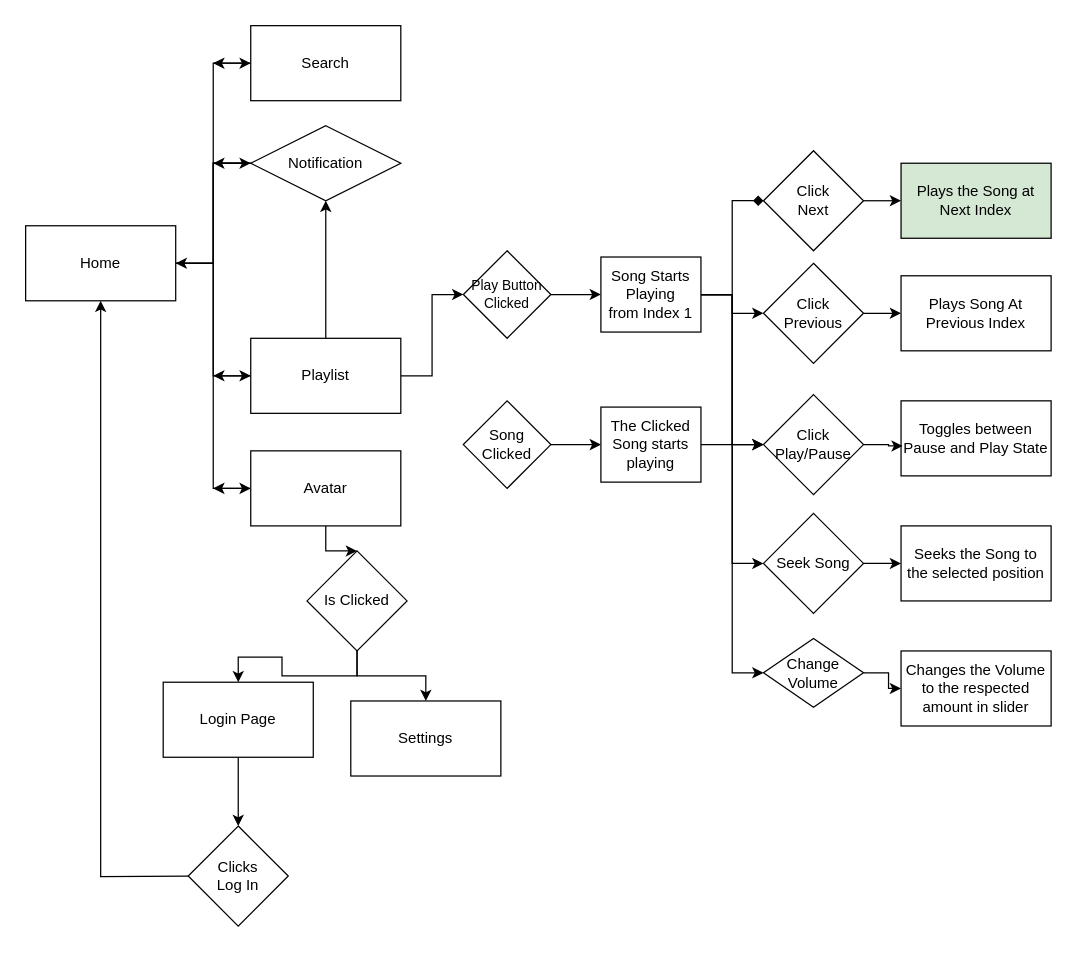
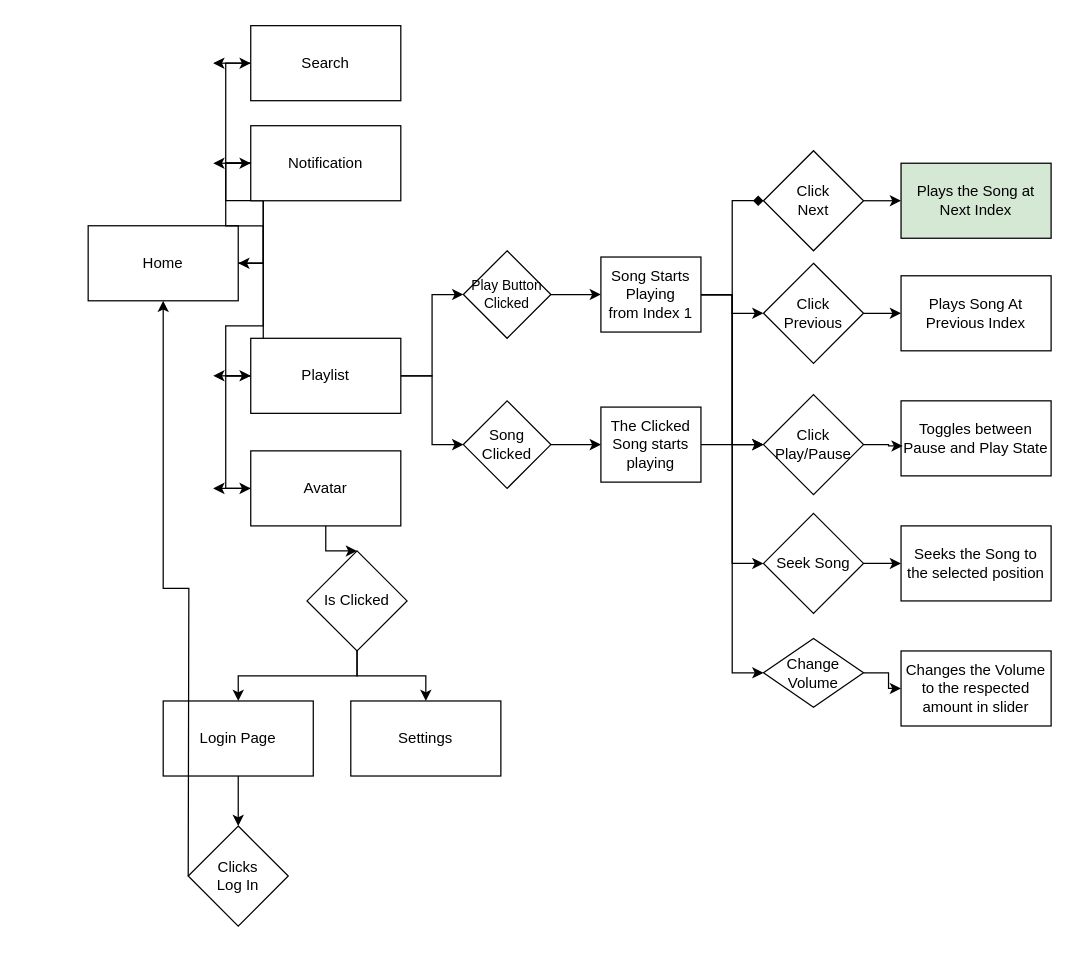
- <mxCell id="11" value="Notification" style="rhombus;whiteSpace=wrap;html=1;" vertex="1" parent="1"><mxGeometry x="200" y="100" width="120" height="60" as="geometry" /></mxCell>
+ <mxCell id="11" value="Notification" style="rounded=0;whiteSpace=wrap;html=1;" vertex="1" parent="1"><mxGeometry x="200" y="100" width="120" height="60" as="geometry" /></mxCell>
- <mxCell id="6" value="Home" style="rounded=0;whiteSpace=wrap;html=1;" vertex="1" parent="1"><mxGeometry x="20" y="180" width="120" height="60" as="geometry" /></mxCell>
+ <mxCell id="6" value="Home" style="rounded=0;whiteSpace=wrap;html=1;" vertex="1" parent="1"><mxGeometry x="70" y="180" width="120" height="60" as="geometry" /></mxCell>
- <mxCell id="14" style="edgeStyle=orthogonalEdgeStyle;rounded=0;orthogonalLoop=1;jettySize=auto;html=1;" edge="1" parent="1" source="15" target="11"><mxGeometry relative="1" as="geometry" /></mxCell>
+ <mxCell id="14" style="edgeStyle=orthogonalEdgeStyle;rounded=0;orthogonalLoop=1;jettySize=auto;html=1;entryX=0;entryY=0.5;entryDx=0;entryDy=0;" edge="1" parent="1" source="15" target="36"><mxGeometry relative="1" as="geometry" /></mxCell>
- <mxCell id="23" value="Login Page" style="rounded=0;whiteSpace=wrap;html=1;" vertex="1" parent="1"><mxGeometry x="130" y="545" width="120" height="60" as="geometry" /></mxCell>
+ <mxCell id="23" value="Login Page" style="rounded=0;whiteSpace=wrap;html=1;" vertex="1" parent="1"><mxGeometry x="130" y="560" width="120" height="60" as="geometry" /></mxCell>
